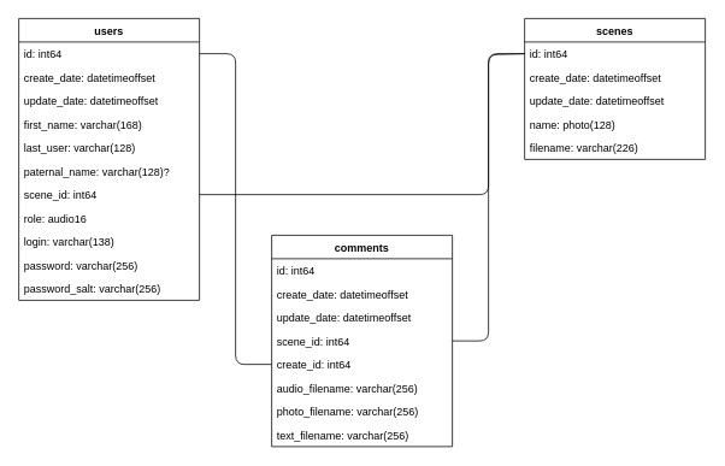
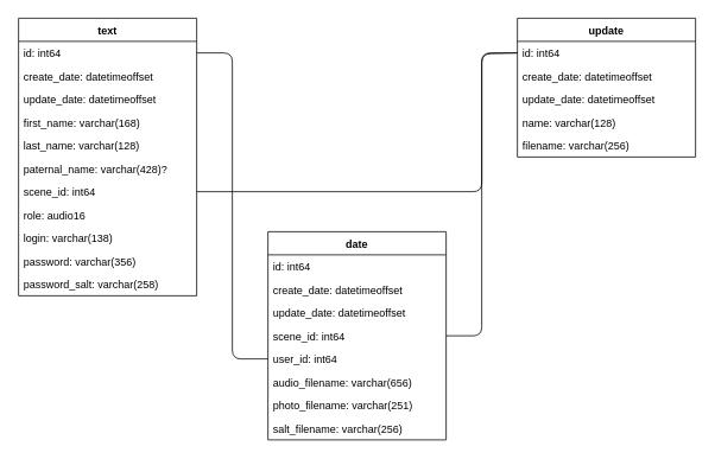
- <mxCell id="2" value="users" style="swimlane;fontStyle=1;align=center;verticalAlign=top;childLayout=stackLayout;horizontal=1;startSize=26;horizontalStack=0;resizeParent=1;resizeParentMax=0;resizeLast=0;collapsible=1;marginBottom=0;" parent="1" vertex="1"><mxGeometry x="20" y="20" width="200" height="312" as="geometry" /></mxCell>
+ <mxCell id="2" value="text" style="swimlane;fontStyle=1;align=center;verticalAlign=top;childLayout=stackLayout;horizontal=1;startSize=26;horizontalStack=0;resizeParent=1;resizeParentMax=0;resizeLast=0;collapsible=1;marginBottom=0;" parent="1" vertex="1"><mxGeometry x="20" y="20" width="200" height="312" as="geometry" /></mxCell>
- <mxCell id="14" value="scenes" style="swimlane;fontStyle=1;align=center;verticalAlign=top;childLayout=stackLayout;horizontal=1;startSize=26;horizontalStack=0;resizeParent=1;resizeParentMax=0;resizeLast=0;collapsible=1;marginBottom=0;" parent="1" vertex="1"><mxGeometry x="580" y="20" width="200" height="156" as="geometry" /></mxCell>
+ <mxCell id="14" value="update" style="swimlane;fontStyle=1;align=center;verticalAlign=top;childLayout=stackLayout;horizontal=1;startSize=26;horizontalStack=0;resizeParent=1;resizeParentMax=0;resizeLast=0;collapsible=1;marginBottom=0;" parent="1" vertex="1"><mxGeometry x="580" y="20" width="200" height="156" as="geometry" /></mxCell>
- <mxCell id="18" value="name: photo(128)" style="text;strokeColor=none;fillColor=none;align=left;verticalAlign=top;spacingLeft=4;spacingRight=4;overflow=hidden;rotatable=0;points=[[0,0.5],[1,0.5]];portConstraint=eastwest;" parent="14" vertex="1"><mxGeometry y="104" width="200" height="26" as="geometry" /></mxCell>
+ <mxCell id="18" value="name: varchar(128)" style="text;strokeColor=none;fillColor=none;align=left;verticalAlign=top;spacingLeft=4;spacingRight=4;overflow=hidden;rotatable=0;points=[[0,0.5],[1,0.5]];portConstraint=eastwest;" parent="14" vertex="1"><mxGeometry y="104" width="200" height="26" as="geometry" /></mxCell>
- <mxCell id="7" value="last_user: varchar(128)" style="text;strokeColor=none;fillColor=none;align=left;verticalAlign=top;spacingLeft=4;spacingRight=4;overflow=hidden;rotatable=0;points=[[0,0.5],[1,0.5]];portConstraint=eastwest;" parent="2" vertex="1"><mxGeometry y="130" width="200" height="26" as="geometry" /></mxCell>
+ <mxCell id="7" value="last_name: varchar(128)" style="text;strokeColor=none;fillColor=none;align=left;verticalAlign=top;spacingLeft=4;spacingRight=4;overflow=hidden;rotatable=0;points=[[0,0.5],[1,0.5]];portConstraint=eastwest;" parent="2" vertex="1"><mxGeometry y="130" width="200" height="26" as="geometry" /></mxCell>
- <mxCell id="19" value="filename: varchar(226)" style="text;strokeColor=none;fillColor=none;align=left;verticalAlign=top;spacingLeft=4;spacingRight=4;overflow=hidden;rotatable=0;points=[[0,0.5],[1,0.5]];portConstraint=eastwest;" parent="14" vertex="1"><mxGeometry y="130" width="200" height="26" as="geometry" /></mxCell>
+ <mxCell id="19" value="filename: varchar(256)" style="text;strokeColor=none;fillColor=none;align=left;verticalAlign=top;spacingLeft=4;spacingRight=4;overflow=hidden;rotatable=0;points=[[0,0.5],[1,0.5]];portConstraint=eastwest;" parent="14" vertex="1"><mxGeometry y="130" width="200" height="26" as="geometry" /></mxCell>
- <mxCell id="8" value="paternal_name: varchar(128)?" style="text;strokeColor=none;fillColor=none;align=left;verticalAlign=top;spacingLeft=4;spacingRight=4;overflow=hidden;rotatable=0;points=[[0,0.5],[1,0.5]];portConstraint=eastwest;" parent="2" vertex="1"><mxGeometry y="156" width="200" height="26" as="geometry" /></mxCell>
+ <mxCell id="8" value="paternal_name: varchar(428)?" style="text;strokeColor=none;fillColor=none;align=left;verticalAlign=top;spacingLeft=4;spacingRight=4;overflow=hidden;rotatable=0;points=[[0,0.5],[1,0.5]];portConstraint=eastwest;" parent="2" vertex="1"><mxGeometry y="156" width="200" height="26" as="geometry" /></mxCell>
- <mxCell id="20" value="comments" style="swimlane;fontStyle=1;align=center;verticalAlign=top;childLayout=stackLayout;horizontal=1;startSize=26;horizontalStack=0;resizeParent=1;resizeParentMax=0;resizeLast=0;collapsible=1;marginBottom=0;" parent="1" vertex="1"><mxGeometry x="300" y="260" width="200" height="234" as="geometry" /></mxCell>
+ <mxCell id="20" value="date" style="swimlane;fontStyle=1;align=center;verticalAlign=top;childLayout=stackLayout;horizontal=1;startSize=26;horizontalStack=0;resizeParent=1;resizeParentMax=0;resizeLast=0;collapsible=1;marginBottom=0;" parent="1" vertex="1"><mxGeometry x="300" y="260" width="200" height="234" as="geometry" /></mxCell>
- <mxCell id="12" value="password: varchar(256)" style="text;strokeColor=none;fillColor=none;align=left;verticalAlign=top;spacingLeft=4;spacingRight=4;overflow=hidden;rotatable=0;points=[[0,0.5],[1,0.5]];portConstraint=eastwest;" parent="2" vertex="1"><mxGeometry y="260" width="200" height="26" as="geometry" /></mxCell>
+ <mxCell id="12" value="password: varchar(356)" style="text;strokeColor=none;fillColor=none;align=left;verticalAlign=top;spacingLeft=4;spacingRight=4;overflow=hidden;rotatable=0;points=[[0,0.5],[1,0.5]];portConstraint=eastwest;" parent="2" vertex="1"><mxGeometry y="260" width="200" height="26" as="geometry" /></mxCell>
- <mxCell id="13" value="password_salt: varchar(256)" style="text;strokeColor=none;fillColor=none;align=left;verticalAlign=top;spacingLeft=4;spacingRight=4;overflow=hidden;rotatable=0;points=[[0,0.5],[1,0.5]];portConstraint=eastwest;" parent="2" vertex="1"><mxGeometry y="286" width="200" height="26" as="geometry" /></mxCell>
+ <mxCell id="13" value="password_salt: varchar(258)" style="text;strokeColor=none;fillColor=none;align=left;verticalAlign=top;spacingLeft=4;spacingRight=4;overflow=hidden;rotatable=0;points=[[0,0.5],[1,0.5]];portConstraint=eastwest;" parent="2" vertex="1"><mxGeometry y="286" width="200" height="26" as="geometry" /></mxCell>
- <mxCell id="25" value="create_id: int64" style="text;strokeColor=none;fillColor=none;align=left;verticalAlign=top;spacingLeft=4;spacingRight=4;overflow=hidden;rotatable=0;points=[[0,0.5],[1,0.5]];portConstraint=eastwest;" parent="20" vertex="1"><mxGeometry y="130" width="200" height="26" as="geometry" /></mxCell>
+ <mxCell id="25" value="user_id: int64" style="text;strokeColor=none;fillColor=none;align=left;verticalAlign=top;spacingLeft=4;spacingRight=4;overflow=hidden;rotatable=0;points=[[0,0.5],[1,0.5]];portConstraint=eastwest;" parent="20" vertex="1"><mxGeometry y="130" width="200" height="26" as="geometry" /></mxCell>
- <mxCell id="26" value="audio_filename: varchar(256)" style="text;strokeColor=none;fillColor=none;align=left;verticalAlign=top;spacingLeft=4;spacingRight=4;overflow=hidden;rotatable=0;points=[[0,0.5],[1,0.5]];portConstraint=eastwest;" parent="20" vertex="1"><mxGeometry y="156" width="200" height="26" as="geometry" /></mxCell>
+ <mxCell id="26" value="audio_filename: varchar(656)" style="text;strokeColor=none;fillColor=none;align=left;verticalAlign=top;spacingLeft=4;spacingRight=4;overflow=hidden;rotatable=0;points=[[0,0.5],[1,0.5]];portConstraint=eastwest;" parent="20" vertex="1"><mxGeometry y="156" width="200" height="26" as="geometry" /></mxCell>
- <mxCell id="27" value="photo_filename: varchar(256)" style="text;strokeColor=none;fillColor=none;align=left;verticalAlign=top;spacingLeft=4;spacingRight=4;overflow=hidden;rotatable=0;points=[[0,0.5],[1,0.5]];portConstraint=eastwest;" parent="20" vertex="1"><mxGeometry y="182" width="200" height="26" as="geometry" /></mxCell>
+ <mxCell id="27" value="photo_filename: varchar(251)" style="text;strokeColor=none;fillColor=none;align=left;verticalAlign=top;spacingLeft=4;spacingRight=4;overflow=hidden;rotatable=0;points=[[0,0.5],[1,0.5]];portConstraint=eastwest;" parent="20" vertex="1"><mxGeometry y="182" width="200" height="26" as="geometry" /></mxCell>
- <mxCell id="28" value="text_filename: varchar(256)" style="text;strokeColor=none;fillColor=none;align=left;verticalAlign=top;spacingLeft=4;spacingRight=4;overflow=hidden;rotatable=0;points=[[0,0.5],[1,0.5]];portConstraint=eastwest;" parent="20" vertex="1"><mxGeometry y="208" width="200" height="26" as="geometry" /></mxCell>
+ <mxCell id="28" value="salt_filename: varchar(256)" style="text;strokeColor=none;fillColor=none;align=left;verticalAlign=top;spacingLeft=4;spacingRight=4;overflow=hidden;rotatable=0;points=[[0,0.5],[1,0.5]];portConstraint=eastwest;" parent="20" vertex="1"><mxGeometry y="208" width="200" height="26" as="geometry" /></mxCell>
